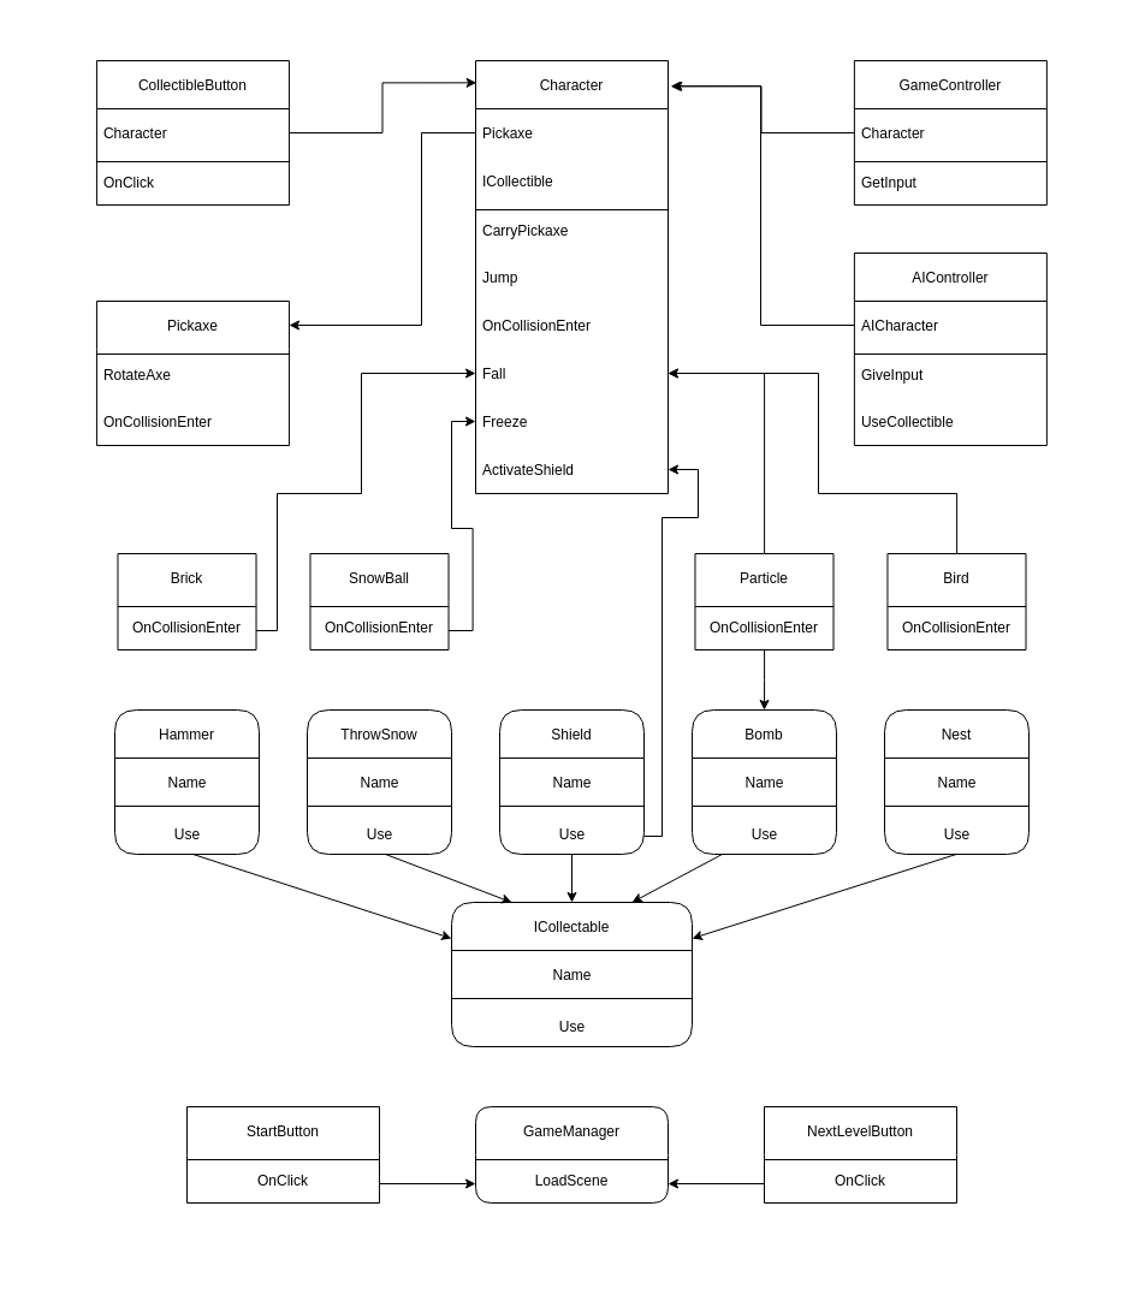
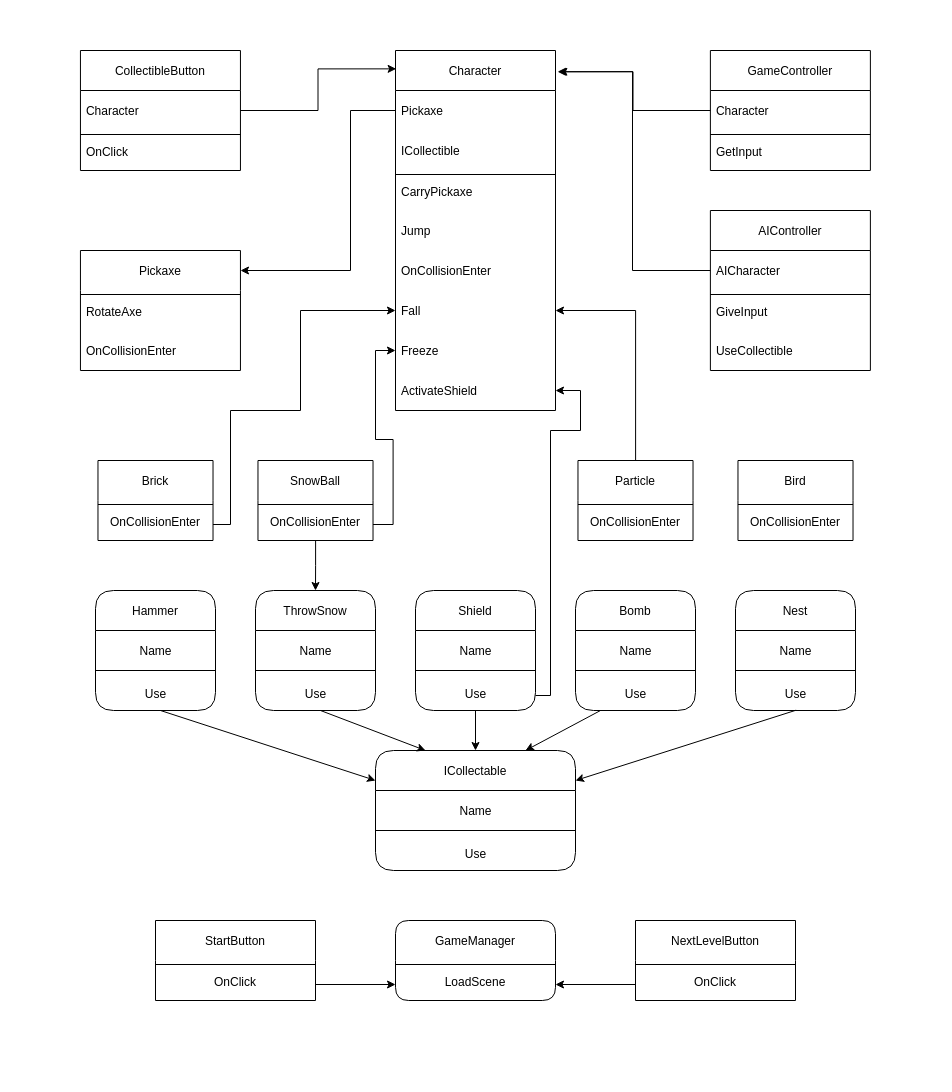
- <mxCell id="77" style="edgeStyle=orthogonalEdgeStyle;rounded=0;orthogonalLoop=1;jettySize=auto;html=1;entryX=1;entryY=0.5;entryDx=0;entryDy=0;endArrow=open;" parent="1" source="78" target="10" edge="1"><mxGeometry relative="1" as="geometry" /></mxCell>
+ <mxCell id="77" style="edgeStyle=orthogonalEdgeStyle;rounded=0;orthogonalLoop=1;jettySize=auto;html=1;entryX=1;entryY=0.5;entryDx=0;entryDy=0;" parent="1" source="78" target="10" edge="1"><mxGeometry relative="1" as="geometry" /></mxCell>
- <mxCell id="81" style="edgeStyle=orthogonalEdgeStyle;rounded=0;orthogonalLoop=1;jettySize=auto;html=1;entryX=1;entryY=0.5;entryDx=0;entryDy=0;" parent="1" source="82" target="10" edge="1"><mxGeometry relative="1" as="geometry"><Array as="points"><mxPoint x="795" y="410" /><mxPoint x="680" y="410" /><mxPoint x="680" y="310" /></Array></mxGeometry></mxCell>
+ <mxCell id="72" style="edgeStyle=orthogonalEdgeStyle;rounded=0;orthogonalLoop=1;jettySize=auto;html=1;entryX=0.5;entryY=0;entryDx=0;entryDy=0;" parent="1" source="73" target="36" edge="1"><mxGeometry relative="1" as="geometry" /></mxCell>
- <mxCell id="76" style="edgeStyle=orthogonalEdgeStyle;rounded=0;orthogonalLoop=1;jettySize=auto;html=1;entryX=0.5;entryY=0;entryDx=0;entryDy=0;" parent="1" source="78" target="44" edge="1"><mxGeometry relative="1" as="geometry" /></mxCell>
